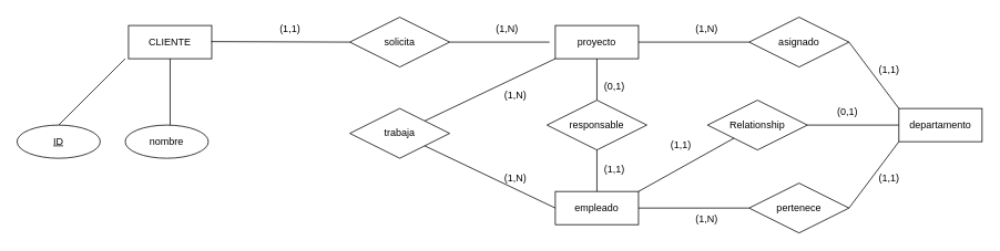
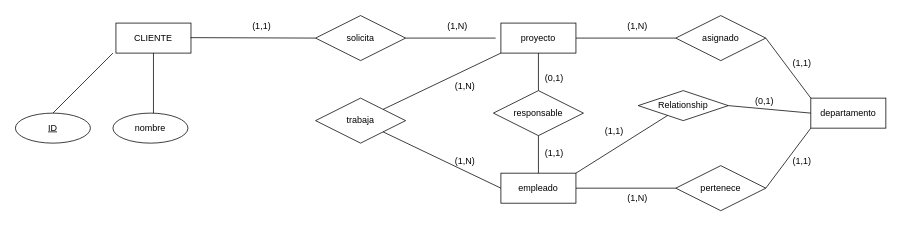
- <mxCell id="29" value="Relationship" style="shape=rhombus;perimeter=rhombusPerimeter;whiteSpace=wrap;html=1;align=center;" vertex="1" parent="1"><mxGeometry x="850" y="120" width="120" height="60" as="geometry" /></mxCell>
+ <mxCell id="29" value="Relationship" style="shape=rhombus;perimeter=rhombusPerimeter;whiteSpace=wrap;html=1;align=center;" vertex="1" parent="1"><mxGeometry x="850" y="120" width="120" height="40" as="geometry" /></mxCell>
